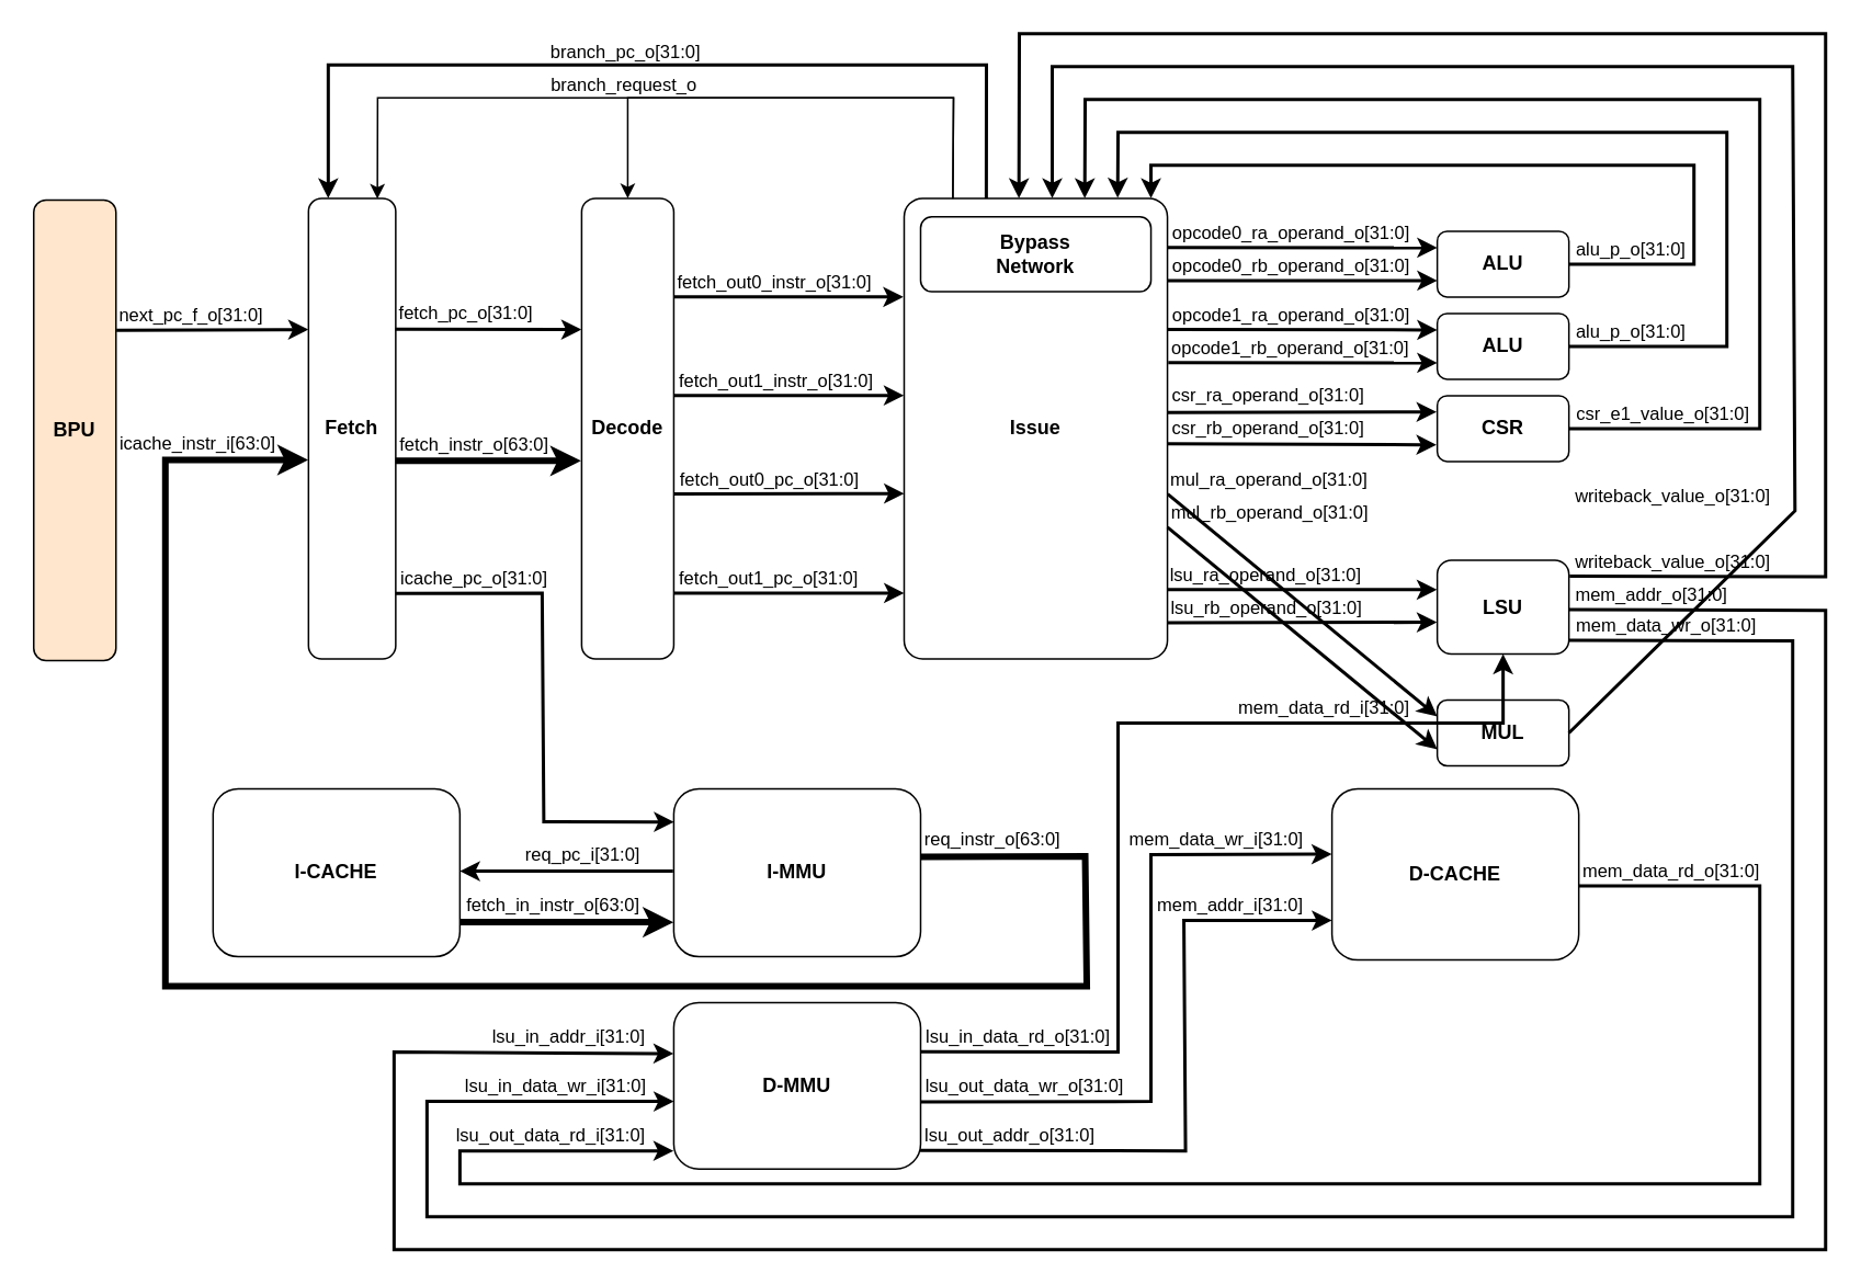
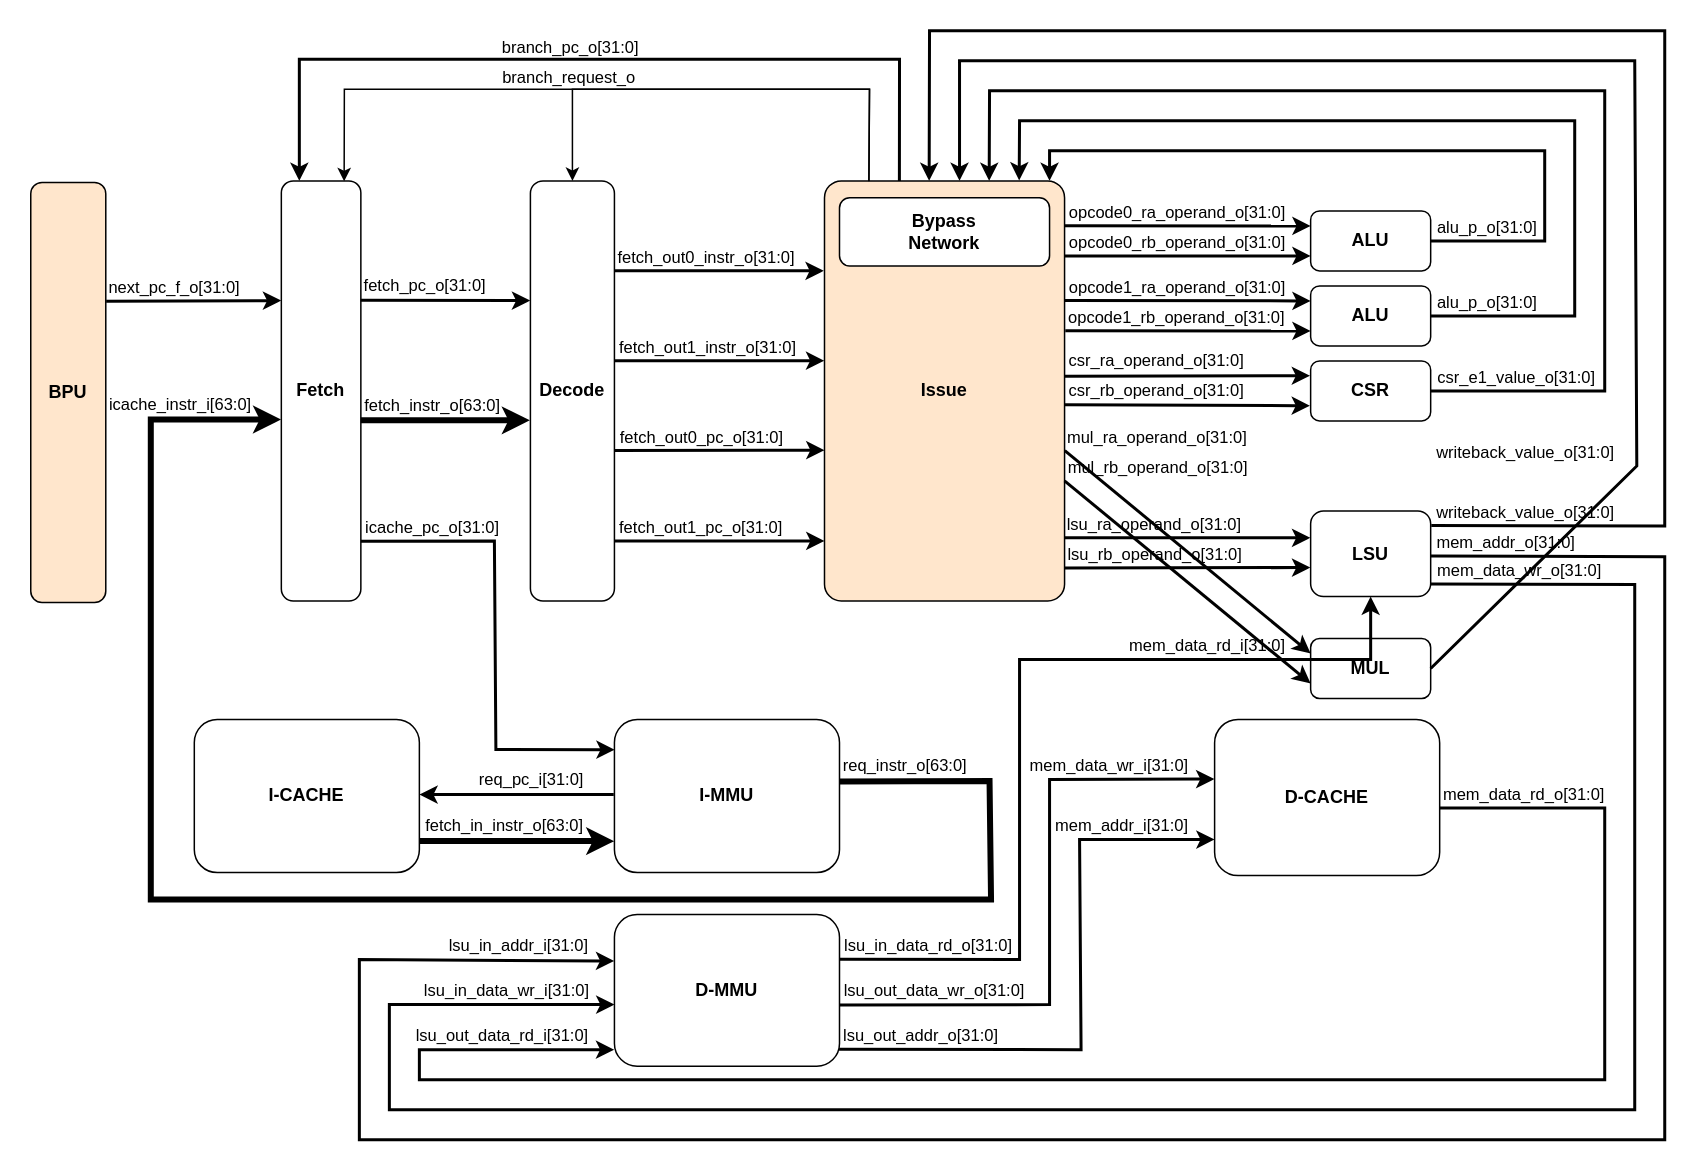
- <mxCell id="5" value="&lt;b&gt;Issue&lt;/b&gt;" style="rounded=1;whiteSpace=wrap;html=1;arcSize=7;" parent="1" vertex="1"><mxGeometry x="549" y="120" width="160" height="280" as="geometry" /></mxCell>
+ <mxCell id="5" value="&lt;b&gt;Issue&lt;/b&gt;" style="rounded=1;whiteSpace=wrap;html=1;arcSize=7;fillColor=#ffe6cc;" parent="1" vertex="1"><mxGeometry x="549" y="120" width="160" height="280" as="geometry" /></mxCell>
